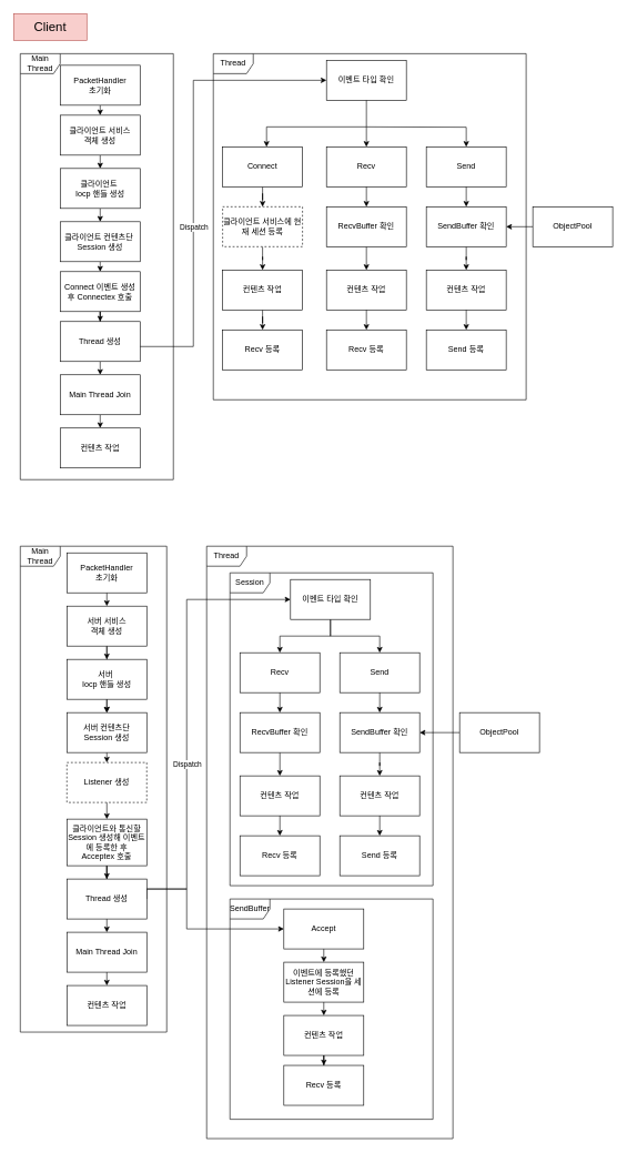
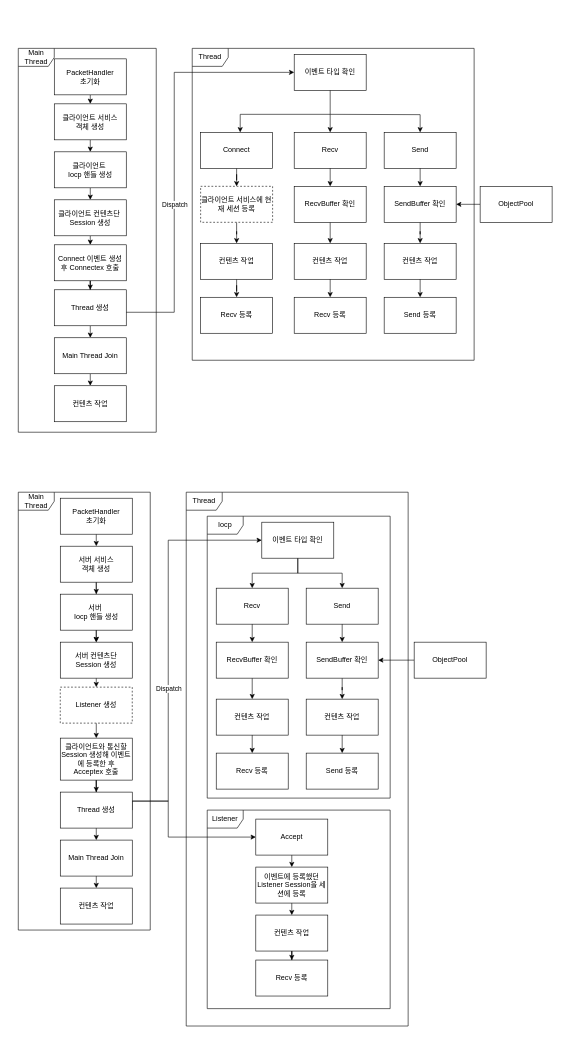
- <mxCell id="36" value="Client" style="rounded=0;whiteSpace=wrap;html=1;fontSize=19;fillColor=#f8cecc;strokeColor=#b85450;" parent="1" vertex="1"><mxGeometry x="20" y="20" width="110" height="40" as="geometry" /></mxCell>
- <mxCell id="98" value="Session" style="shape=umlFrame;whiteSpace=wrap;html=1;pointerEvents=0;" parent="1" vertex="1"><mxGeometry x="345" y="860" width="305" height="470" as="geometry" /></mxCell>
+ <mxCell id="98" value="Iocp" style="shape=umlFrame;whiteSpace=wrap;html=1;pointerEvents=0;" parent="1" vertex="1"><mxGeometry x="345" y="860" width="305" height="470" as="geometry" /></mxCell>
- <mxCell id="99" value="SendBuffer" style="shape=umlFrame;whiteSpace=wrap;html=1;pointerEvents=0;" parent="1" vertex="1"><mxGeometry x="345" y="1350" width="305" height="331" as="geometry" /></mxCell>
+ <mxCell id="99" value="Listener" style="shape=umlFrame;whiteSpace=wrap;html=1;pointerEvents=0;" parent="1" vertex="1"><mxGeometry x="345" y="1350" width="305" height="331" as="geometry" /></mxCell>
